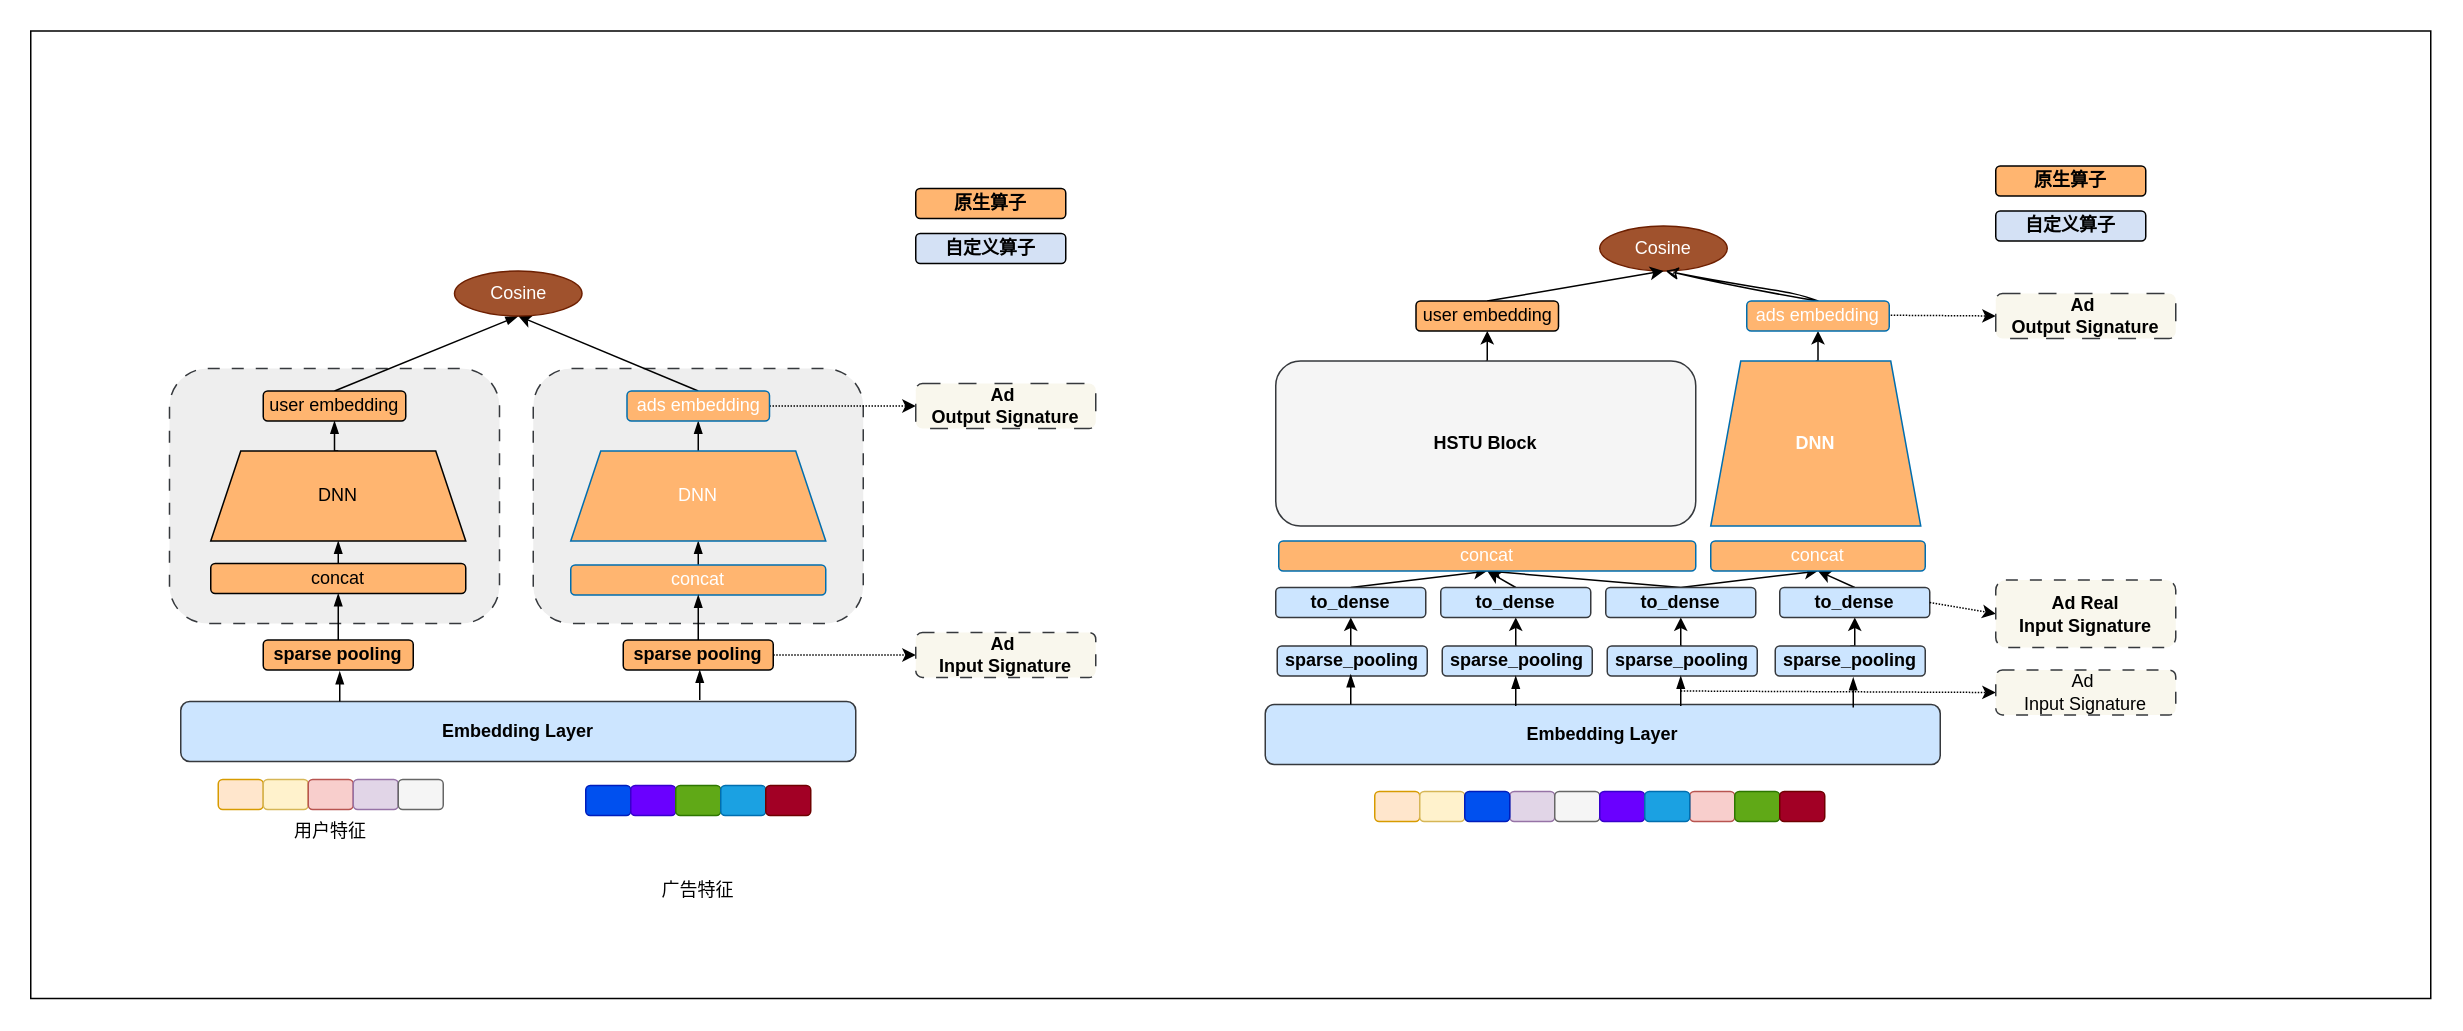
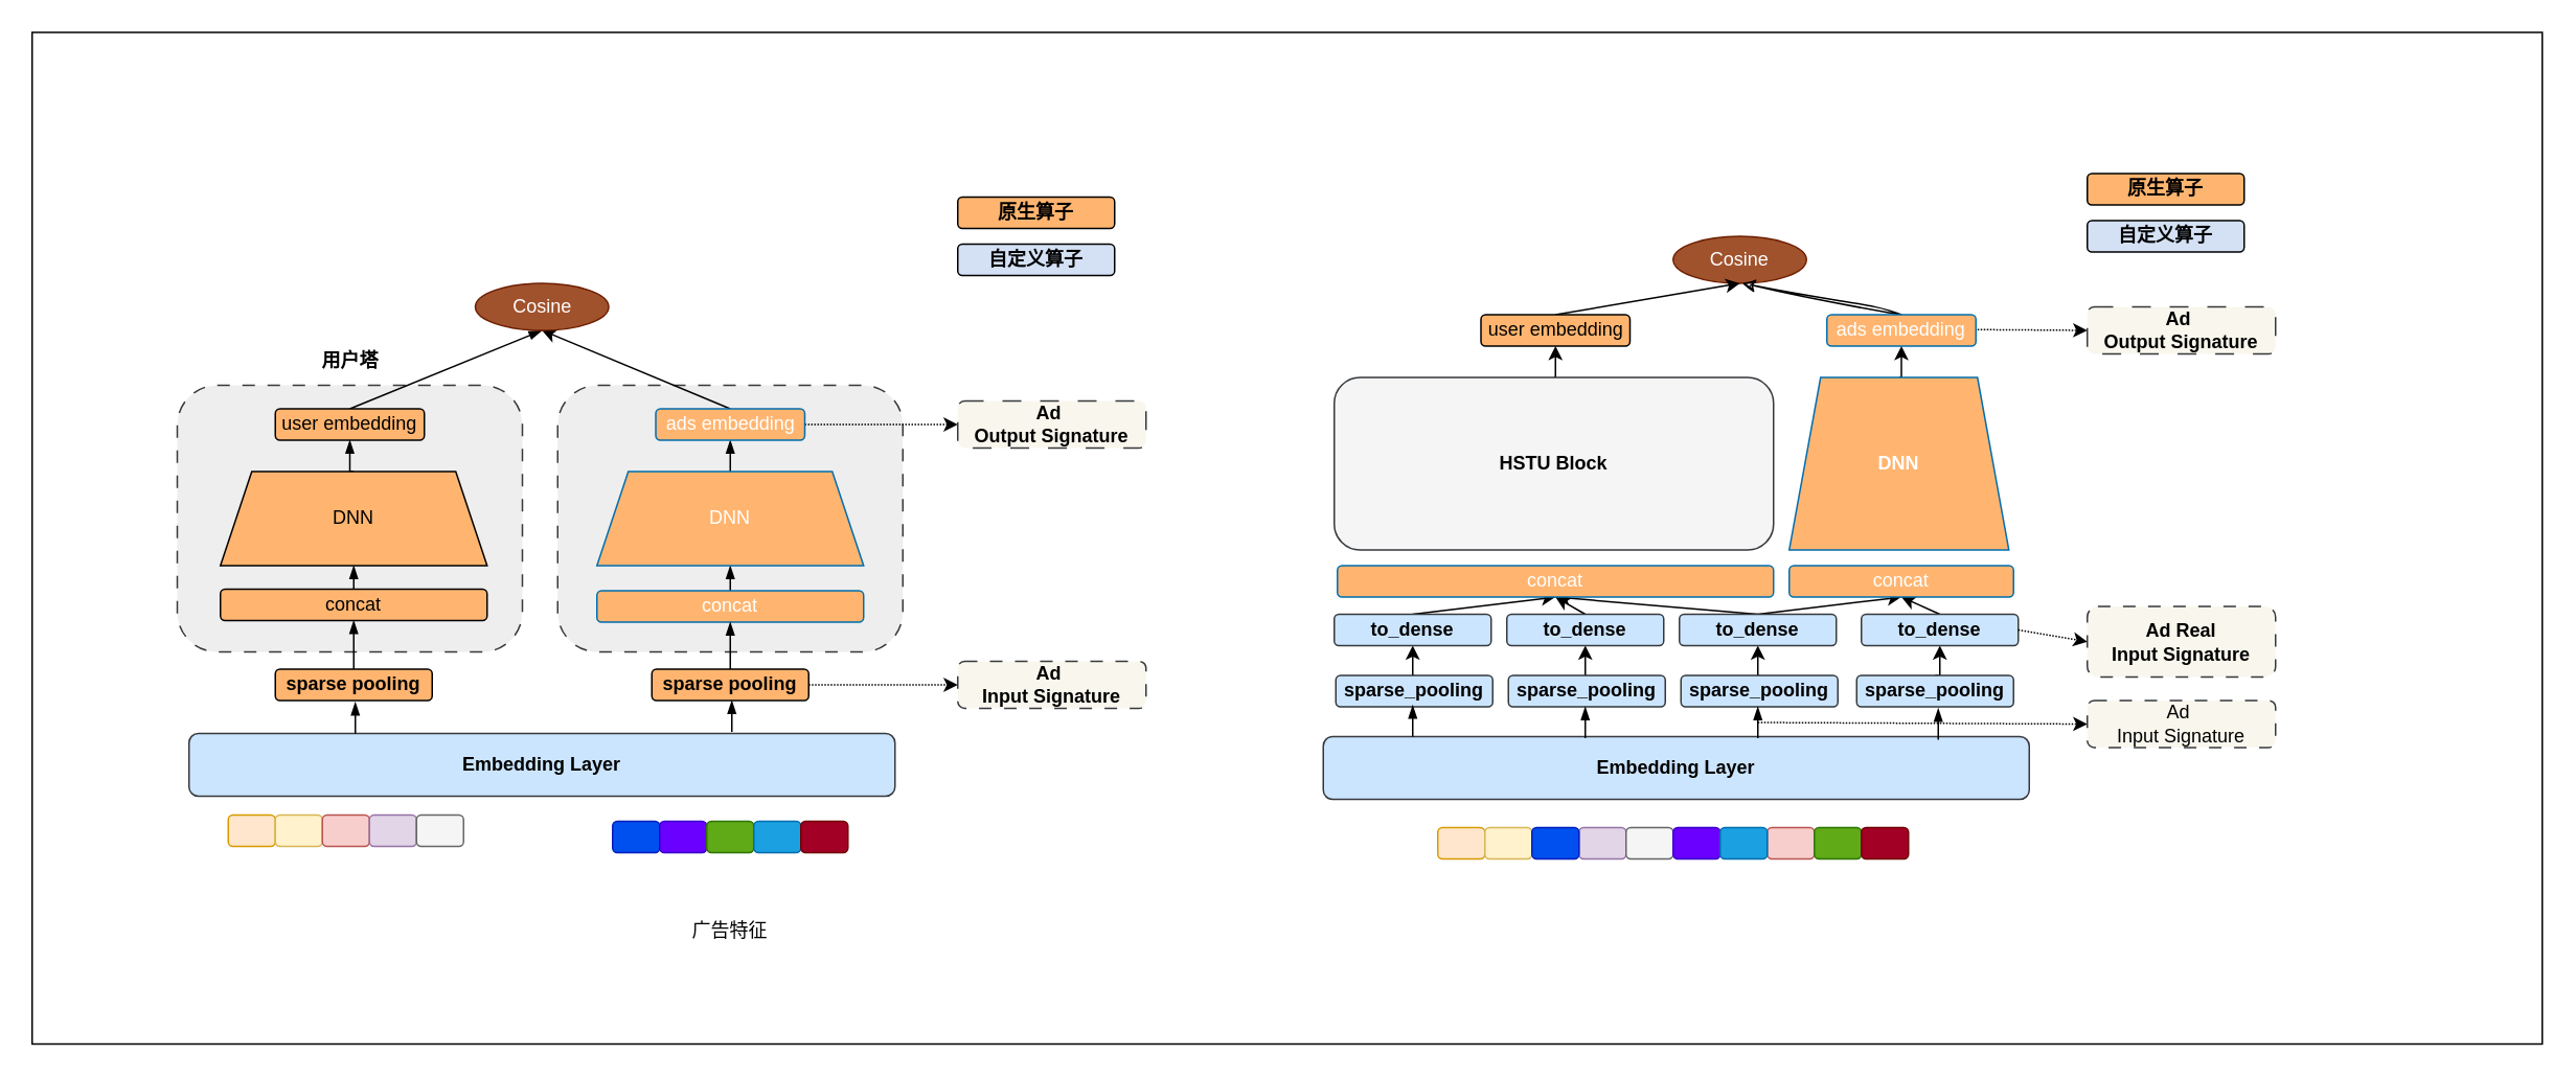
+ <mxCell id="39" value="&lt;font face=&quot;Helvetica&quot;&gt;用户塔&lt;/font&gt;" style="text;html=1;align=center;verticalAlign=middle;whiteSpace=wrap;rounded=0;fontFamily=Architects Daughter;fontSource=https%3A%2F%2Ffonts.googleapis.com%2Fcss%3Ffamily%3DArchitects%2BDaughter;fontSize=12;fontColor=default;fontStyle=1" vertex="1" parent="1"><mxGeometry x="192.5" y="215" width="60" height="30" as="geometry" /></mxCell>
- <mxCell id="9" value="用户特征" style="text;html=1;align=center;verticalAlign=middle;whiteSpace=wrap;rounded=0;fontFamily=Architects Daughter;fontSource=https%3A%2F%2Ffonts.googleapis.com%2Fcss%3Ffamily%3DArchitects%2BDaughter;fontSize=12;fontColor=default;" vertex="1" parent="1"><mxGeometry x="190" y="539" width="60" height="30" as="geometry" /></mxCell>
